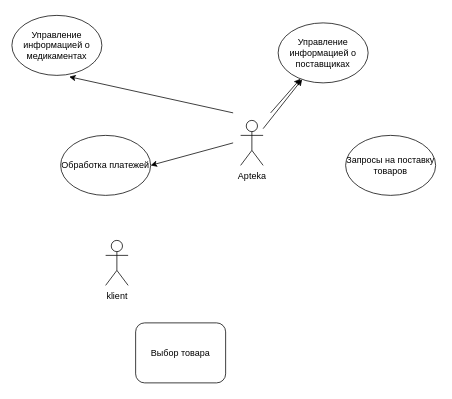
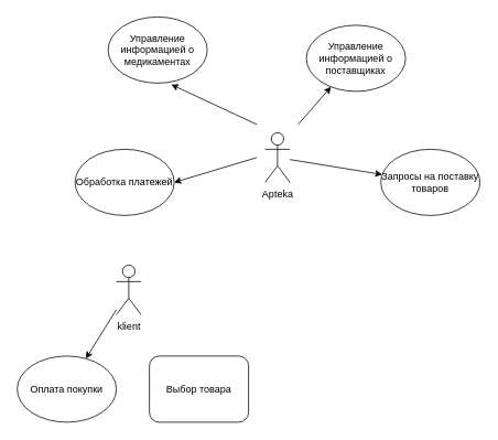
- <mxCell id="8" value="Управление информацией о медикаментах" style="ellipse;whiteSpace=wrap;html=1;" vertex="1" parent="1"><mxGeometry x="15" y="20" width="120" height="80" as="geometry" /></mxCell>
+ <mxCell id="8" value="Управление информацией о медикаментах" style="ellipse;whiteSpace=wrap;html=1;" vertex="1" parent="1"><mxGeometry x="130" y="20" width="120" height="80" as="geometry" /></mxCell>
- <mxCell id="5" style="edgeStyle=none;rounded=0;orthogonalLoop=1;jettySize=auto;html=1;" edge="1" parent="1" source="6" target="9"><mxGeometry relative="1" as="geometry" /></mxCell>
+ <mxCell id="5" style="edgeStyle=none;rounded=0;orthogonalLoop=1;jettySize=auto;html=1;" edge="1" parent="1" source="6" target="10"><mxGeometry relative="1" as="geometry" /></mxCell>
- <mxCell id="7" value="Обработка платежей" style="ellipse;whiteSpace=wrap;html=1;" vertex="1" parent="1"><mxGeometry x="80" y="180" width="120" height="80" as="geometry" /></mxCell>
+ <mxCell id="7" value="Обработка платежей" style="ellipse;whiteSpace=wrap;html=1;" vertex="1" parent="1"><mxGeometry x="90" y="180" width="120" height="80" as="geometry" /></mxCell>
+ <mxCell id="11" style="edgeStyle=none;rounded=0;orthogonalLoop=1;jettySize=auto;html=1;" edge="1" parent="1" source="12" target="13"><mxGeometry relative="1" as="geometry" /></mxCell>
+ <mxCell id="13" value="Оплата покупки" style="ellipse;whiteSpace=wrap;html=1;" vertex="1" parent="1"><mxGeometry x="20" y="430" width="120" height="80" as="geometry" /></mxCell>
